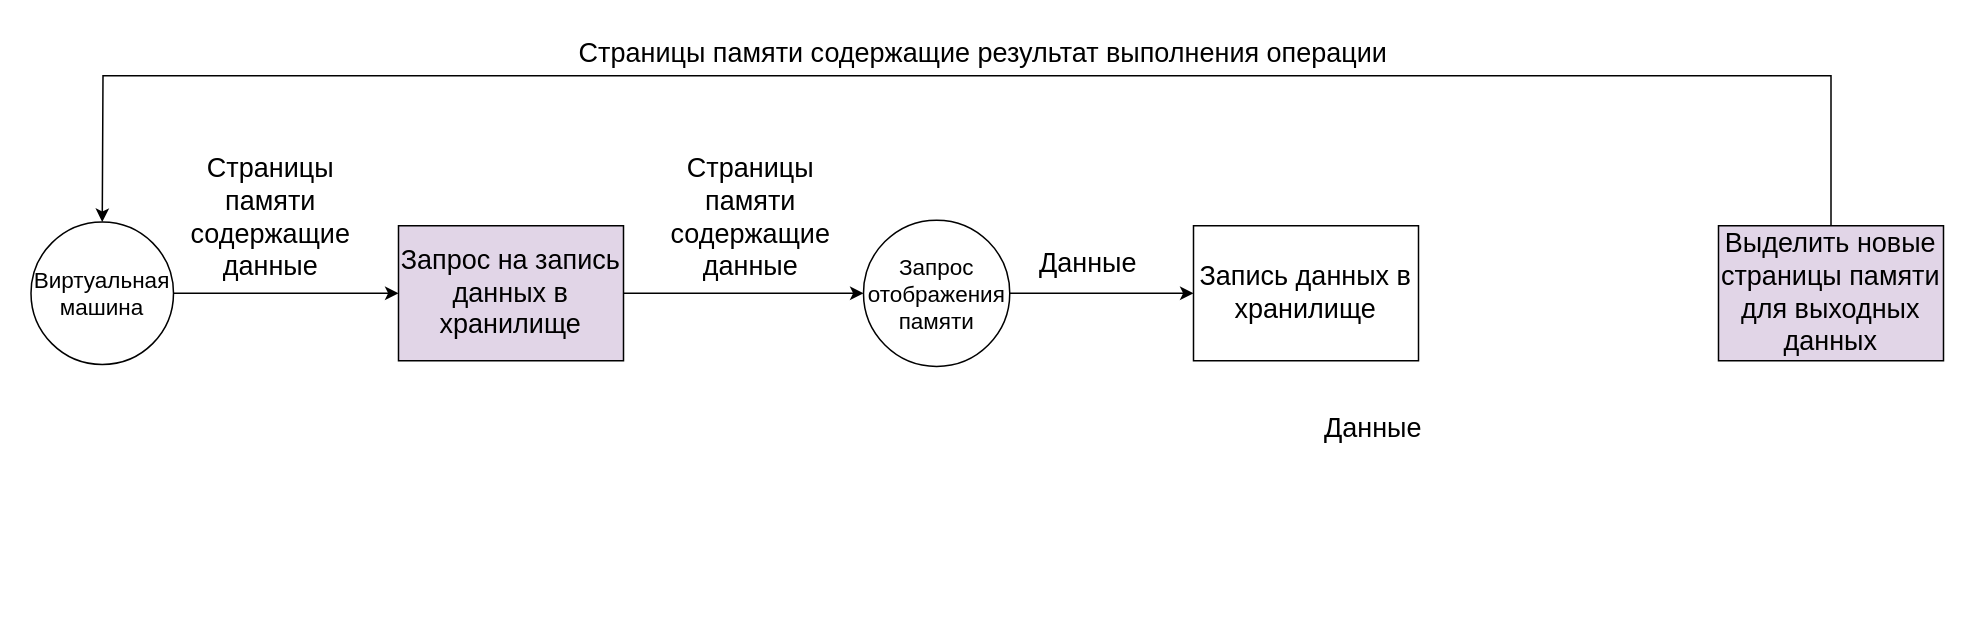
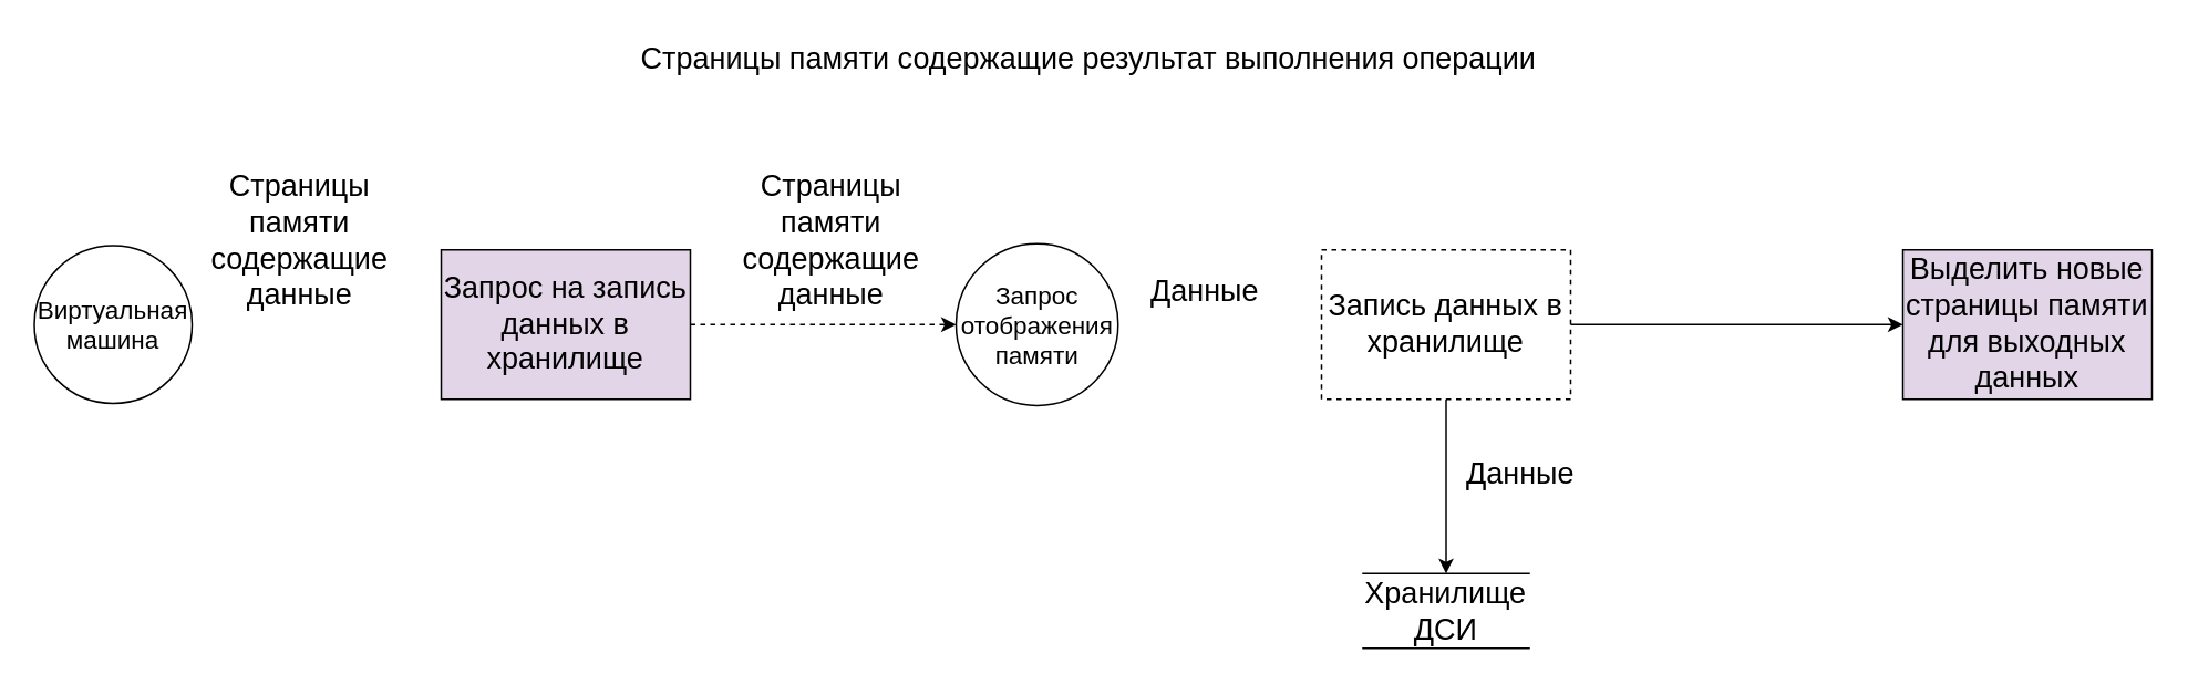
- <mxCell id="16" value="" style="endArrow=classic;html=1;rounded=0;exitX=0.5;exitY=0;exitDx=0;exitDy=0;entryX=0.5;entryY=0;entryDx=0;entryDy=0;" parent="1" source="15" target="3" edge="1"><mxGeometry width="50" height="50" relative="1" as="geometry"><mxPoint x="1325" y="195" as="sourcePoint" /><mxPoint x="165" y="50" as="targetPoint" /><Array as="points"><mxPoint x="1220" y="50" /><mxPoint x="725" y="50" /><mxPoint x="68" y="50" /></Array></mxGeometry></mxCell>
- <mxCell id="5" value="" style="endArrow=classic;html=1;rounded=0;exitX=1;exitY=0.5;exitDx=0;exitDy=0;entryX=0;entryY=0.5;entryDx=0;entryDy=0;" parent="1" source="3" target="2" edge="1"><mxGeometry width="50" height="50" relative="1" as="geometry"><mxPoint x="215" y="260" as="sourcePoint" /><mxPoint x="265" y="210" as="targetPoint" /></mxGeometry></mxCell>
- <mxCell id="7" value="" style="endArrow=classic;html=1;rounded=0;exitX=1;exitY=0.5;exitDx=0;exitDy=0;entryX=0;entryY=0.5;entryDx=0;entryDy=0;" parent="1" source="2" target="6" edge="1"><mxGeometry width="50" height="50" relative="1" as="geometry"><mxPoint x="375" y="270" as="sourcePoint" /><mxPoint x="425" y="220" as="targetPoint" /></mxGeometry></mxCell>
+ <mxCell id="7" value="" style="endArrow=classic;html=1;rounded=0;exitX=1;exitY=0.5;exitDx=0;exitDy=0;entryX=0;entryY=0.5;entryDx=0;entryDy=0;dashed=1;" parent="1" source="2" target="6" edge="1"><mxGeometry width="50" height="50" relative="1" as="geometry"><mxPoint x="375" y="270" as="sourcePoint" /><mxPoint x="425" y="220" as="targetPoint" /></mxGeometry></mxCell>
- <mxCell id="12" value="" style="endArrow=classic;html=1;rounded=0;exitX=1;exitY=0.5;exitDx=0;exitDy=0;entryX=0;entryY=0.5;entryDx=0;entryDy=0;" parent="1" source="6" target="9" edge="1"><mxGeometry width="50" height="50" relative="1" as="geometry"><mxPoint x="615" y="230" as="sourcePoint" /><mxPoint x="665" y="180" as="targetPoint" /></mxGeometry></mxCell>
- <mxCell id="9" value="&lt;font style=&quot;font-size: 18px;&quot;&gt;Запись данных в хранилище&lt;/font&gt;" style="html=1;dashed=0;whiteSpace=wrap;" parent="1" vertex="1"><mxGeometry x="795" y="150" width="150" height="90" as="geometry" /></mxCell>
+ <mxCell id="9" value="&lt;font style=&quot;font-size: 18px;&quot;&gt;Запись данных в хранилище&lt;/font&gt;" style="html=1;dashed=1;whiteSpace=wrap;" parent="1" vertex="1"><mxGeometry x="795" y="150" width="150" height="90" as="geometry" /></mxCell>
+ <mxCell id="14" value="" style="endArrow=classic;html=1;rounded=0;exitX=1;exitY=0.5;exitDx=0;exitDy=0;entryX=0;entryY=0.5;entryDx=0;entryDy=0;" parent="1" source="9" target="15" edge="1"><mxGeometry width="50" height="50" relative="1" as="geometry"><mxPoint x="615" y="230" as="sourcePoint" /><mxPoint x="1088.333" y="195" as="targetPoint" /></mxGeometry></mxCell>
+ <mxCell id="10" value="" style="endArrow=classic;html=1;rounded=0;exitX=0.5;exitY=1;exitDx=0;exitDy=0;entryX=0.5;entryY=0;entryDx=0;entryDy=0;" parent="1" source="9" target="4" edge="1"><mxGeometry width="50" height="50" relative="1" as="geometry"><mxPoint x="645" y="340" as="sourcePoint" /><mxPoint x="695" y="290" as="targetPoint" /></mxGeometry></mxCell>
+ <mxCell id="4" value="&lt;font style=&quot;font-size: 18px;&quot;&gt;Хранилище ДСИ&lt;/font&gt;" style="html=1;dashed=0;whiteSpace=wrap;shape=partialRectangle;right=0;left=0;" parent="1" vertex="1"><mxGeometry x="820" y="345" width="100" height="45" as="geometry" /></mxCell>
